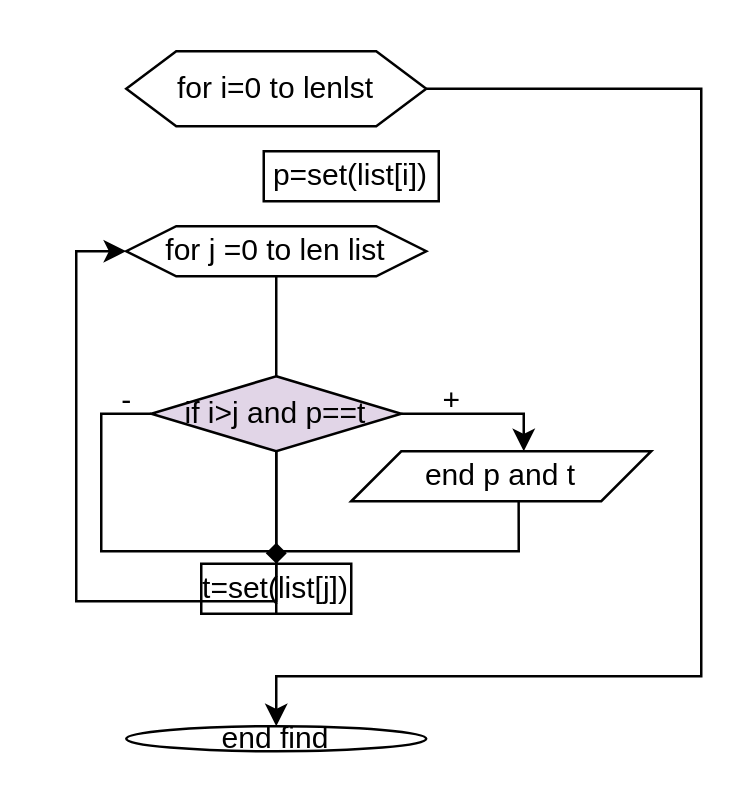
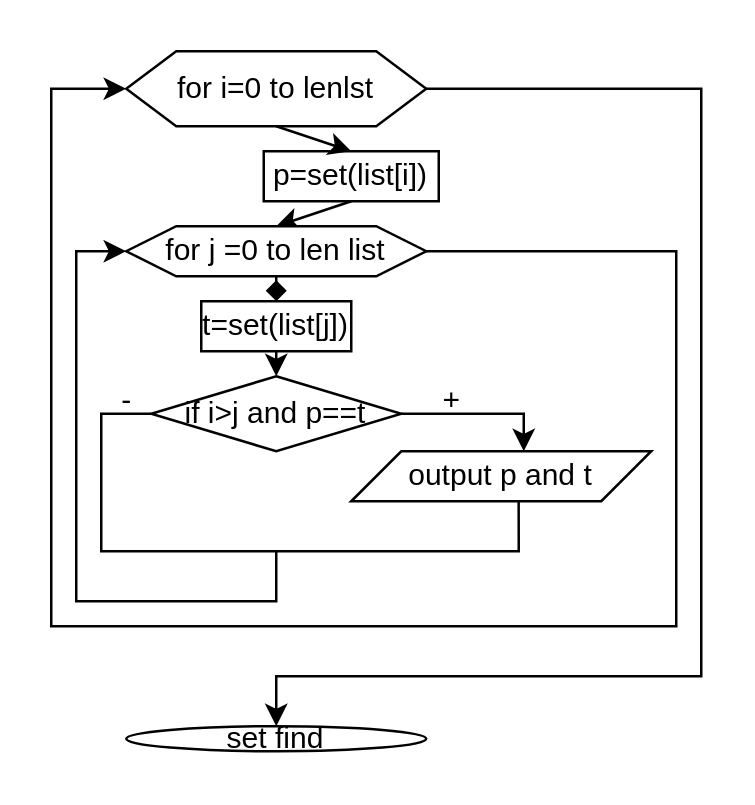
+ <mxCell id="4" value="" style="endArrow=classic;html=1;rounded=0;exitX=0.5;exitY=1;exitDx=0;exitDy=0;entryX=0.5;entryY=0;entryDx=0;entryDy=0;" edge="1" parent="1" source="2" target="3"><mxGeometry width="50" height="50" relative="1" as="geometry"><mxPoint y="340" as="sourcePoint" x="-90" /><mxPoint x="-40" y="290" as="targetPoint" /></mxGeometry></mxCell>
+ <mxCell id="5" value="" style="endArrow=classic;html=1;rounded=0;exitX=0.5;exitY=1;exitDx=0;exitDy=0;entryX=0.5;entryY=0;entryDx=0;entryDy=0;" edge="1" parent="1" source="3" target="6"><mxGeometry width="50" height="50" relative="1" as="geometry"><mxPoint x="-50" y="240" as="sourcePoint" /><mxPoint x="0" y="190" as="targetPoint" /></mxGeometry></mxCell>
- <mxCell id="10" value="if i&amp;gt;j and p==t" style="rhombus;whiteSpace=wrap;html=1;fillColor=#e1d5e7;" vertex="1" parent="1"><mxGeometry x="60" y="150" width="100" height="30" as="geometry" /></mxCell>
+ <mxCell id="10" value="if i&amp;gt;j and p==t" style="rhombus;whiteSpace=wrap;html=1;" vertex="1" parent="1"><mxGeometry x="60" y="150" width="100" height="30" as="geometry" /></mxCell>
- <mxCell id="12" value="end p and t" style="shape=parallelogram;perimeter=parallelogramPerimeter;whiteSpace=wrap;html=1;fixedSize=1;" vertex="1" parent="1"><mxGeometry x="140" y="180" width="120" height="20" as="geometry" /></mxCell>
+ <mxCell id="12" value="output p and t" style="shape=parallelogram;perimeter=parallelogramPerimeter;whiteSpace=wrap;html=1;fixedSize=1;" vertex="1" parent="1"><mxGeometry x="140" y="180" width="120" height="20" as="geometry" /></mxCell>
- <mxCell id="8" value="t=set(list[j])" style="rounded=0;whiteSpace=wrap;html=1;" vertex="1" parent="1"><mxGeometry x="80" y="225" width="60" height="20" as="geometry" /></mxCell>
+ <mxCell id="8" value="t=set(list[j])" style="rounded=0;whiteSpace=wrap;html=1;" vertex="1" parent="1"><mxGeometry x="80" y="120" width="60" height="20" as="geometry" /></mxCell>
+ <mxCell id="17" value="" style="endArrow=classic;html=1;rounded=0;exitX=1;exitY=0.5;exitDx=0;exitDy=0;entryX=0;entryY=0.5;entryDx=0;entryDy=0;" edge="1" parent="1" source="6" target="2"><mxGeometry width="50" height="50" relative="1" as="geometry"><mxPoint x="220" y="110" as="sourcePoint" /><mxPoint x="270" y="60" as="targetPoint" /><Array as="points"><mxPoint x="270" y="100" /><mxPoint x="270" y="250" /><mxPoint x="20" y="250" /><mxPoint x="20" y="35" /></Array></mxGeometry></mxCell>
- <mxCell id="19" value="end find" style="ellipse;whiteSpace=wrap;html=1;" vertex="1" parent="1"><mxGeometry x="50" y="290" width="120" height="10" as="geometry" /></mxCell>
+ <mxCell id="19" value="set find" style="ellipse;whiteSpace=wrap;html=1;" vertex="1" parent="1"><mxGeometry x="50" y="290" width="120" height="10" as="geometry" /></mxCell>
